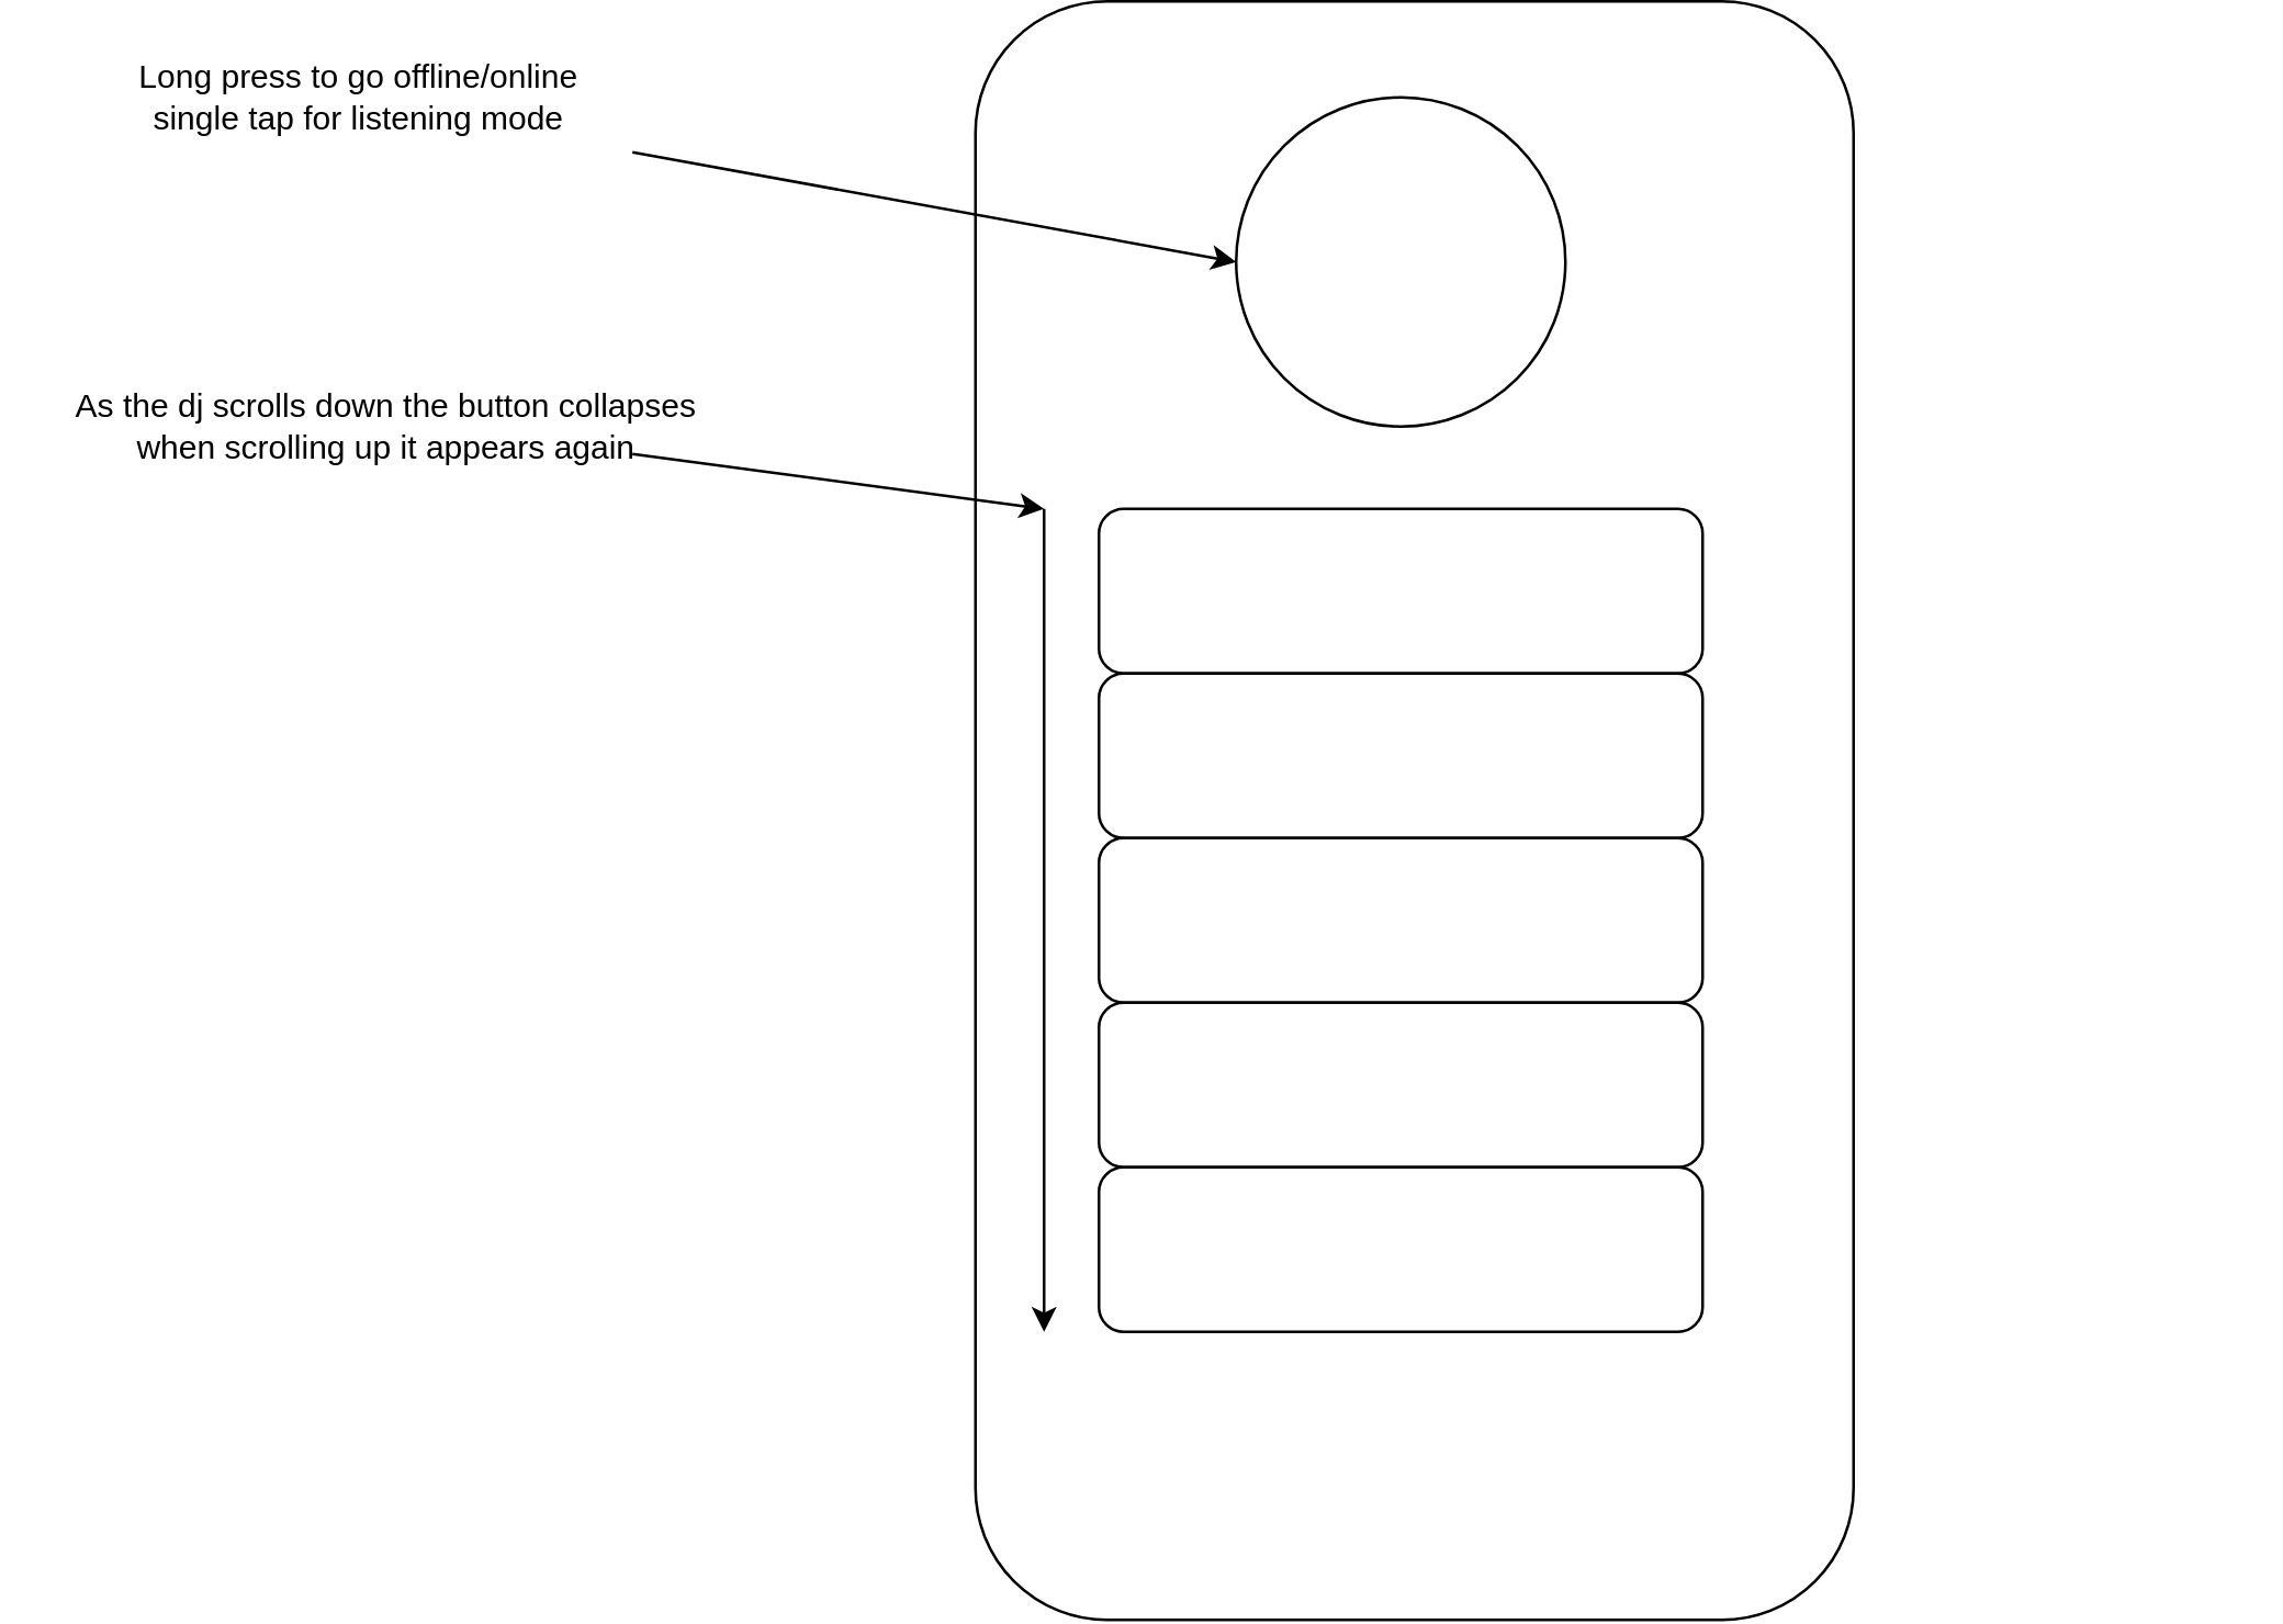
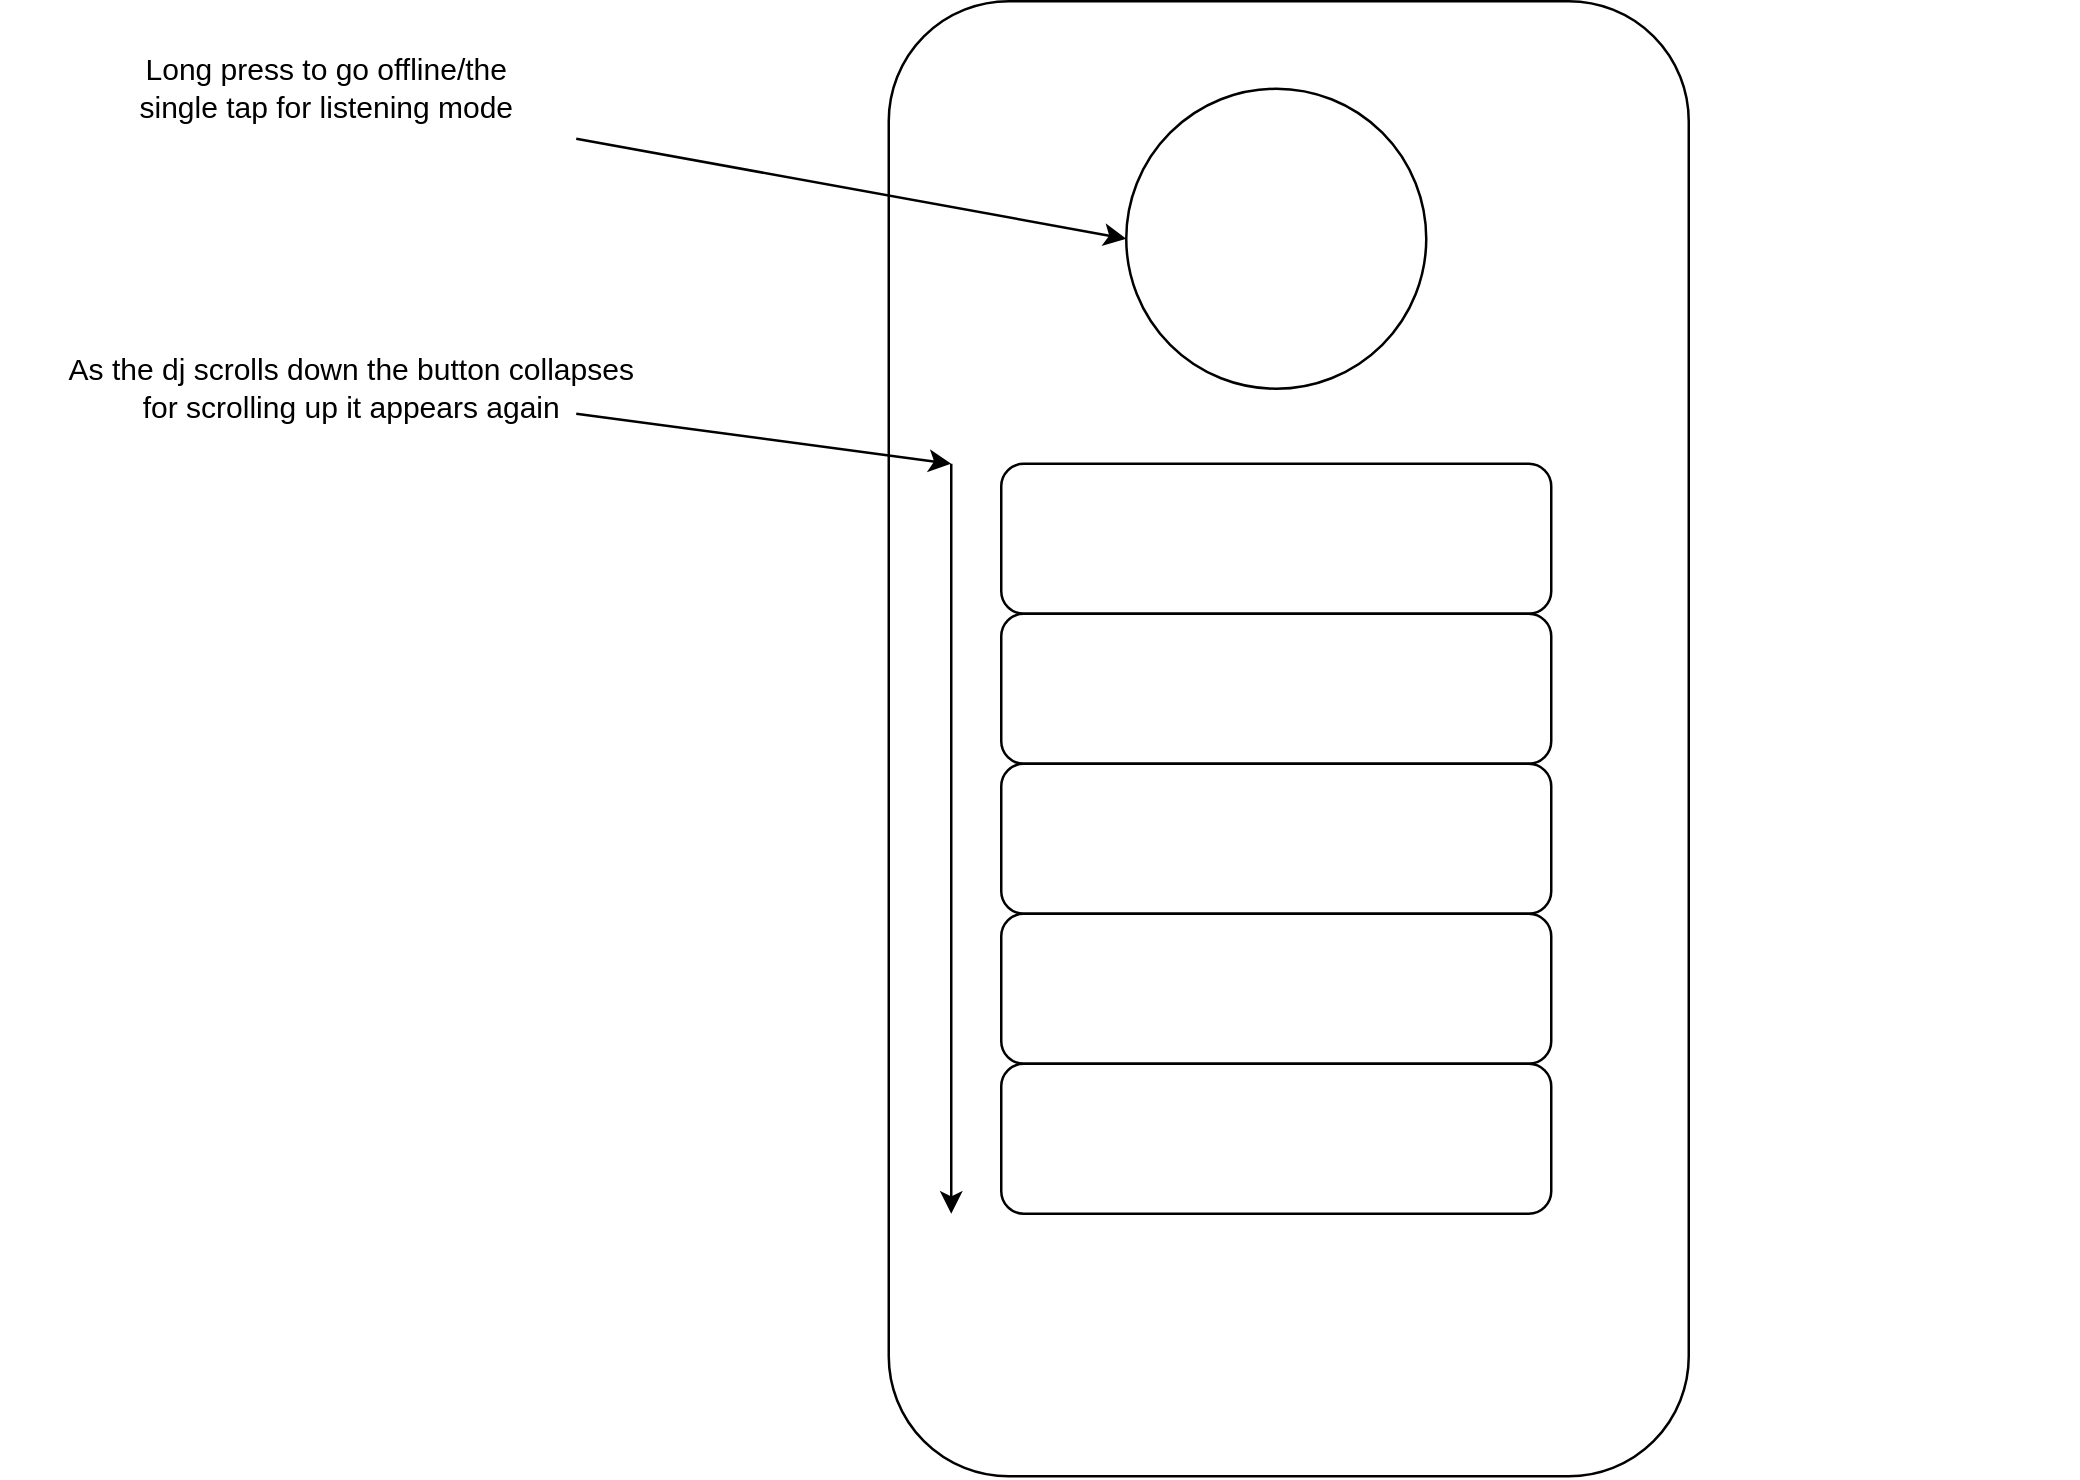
- <mxCell id="5" value="&lt;div&gt;Long press to go offline/online&lt;/div&gt;&lt;div&gt;single tap for listening mode&lt;br&gt;&lt;/div&gt;" style="text;html=1;align=center;verticalAlign=middle;resizable=0;points=[];autosize=1;strokeColor=none;" vertex="1" parent="1"><mxGeometry x="40" y="20" width="180" height="30" as="geometry" /></mxCell>
+ <mxCell id="5" value="&lt;div&gt;Long press to go offline/the&lt;/div&gt;&lt;div&gt;single tap for listening mode&lt;br&gt;&lt;/div&gt;" style="text;html=1;align=center;verticalAlign=middle;resizable=0;points=[];autosize=1;strokeColor=none;" vertex="1" parent="1"><mxGeometry x="40" y="20" width="180" height="30" as="geometry" /></mxCell>
- <mxCell id="13" value="&lt;div&gt;As the dj scrolls down the button collapses&lt;/div&gt;&lt;div&gt;when scrolling up it appears again&lt;br&gt;&lt;/div&gt;" style="text;html=1;align=center;verticalAlign=middle;resizable=0;points=[];autosize=1;strokeColor=none;" vertex="1" parent="1"><mxGeometry x="20" y="140" width="240" height="30" as="geometry" /></mxCell>
+ <mxCell id="13" value="&lt;div&gt;As the dj scrolls down the button collapses&lt;/div&gt;&lt;div&gt;for scrolling up it appears again&lt;br&gt;&lt;/div&gt;" style="text;html=1;align=center;verticalAlign=middle;resizable=0;points=[];autosize=1;strokeColor=none;" vertex="1" parent="1"><mxGeometry x="20" y="140" width="240" height="30" as="geometry" /></mxCell>
